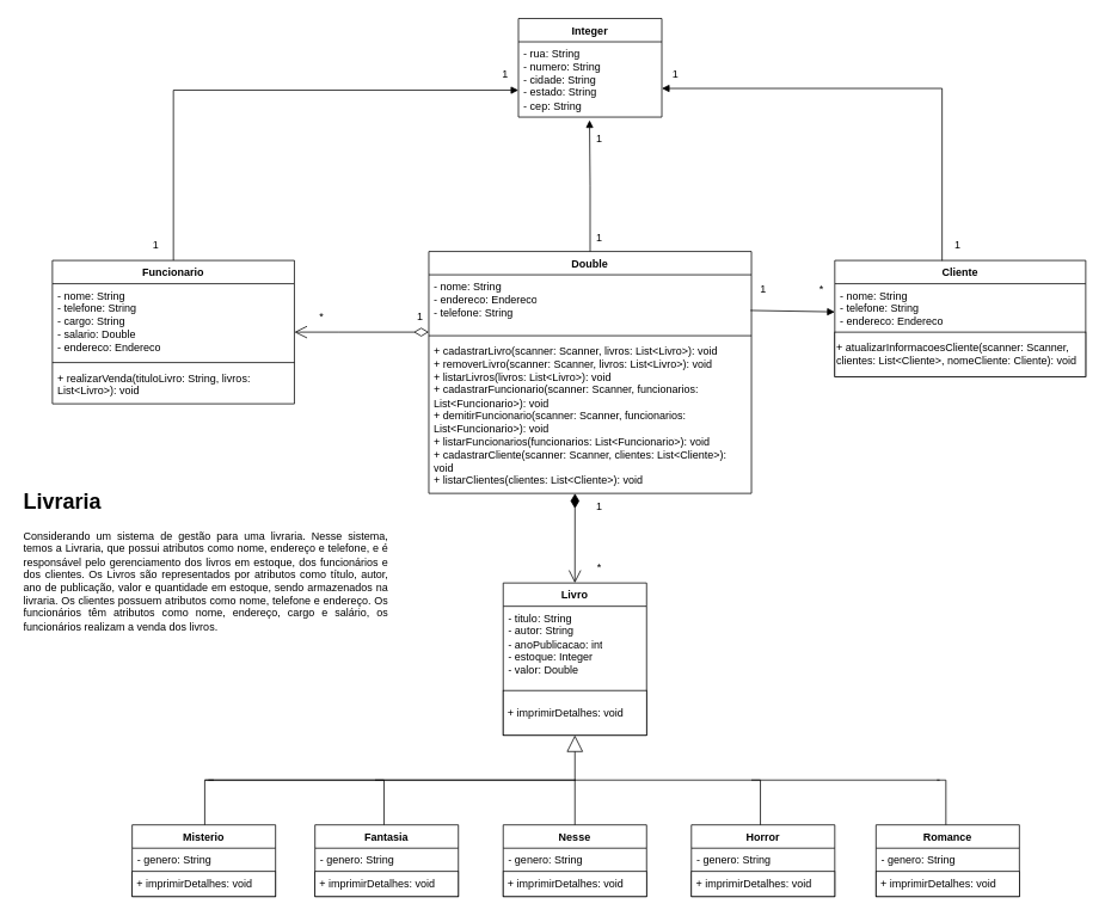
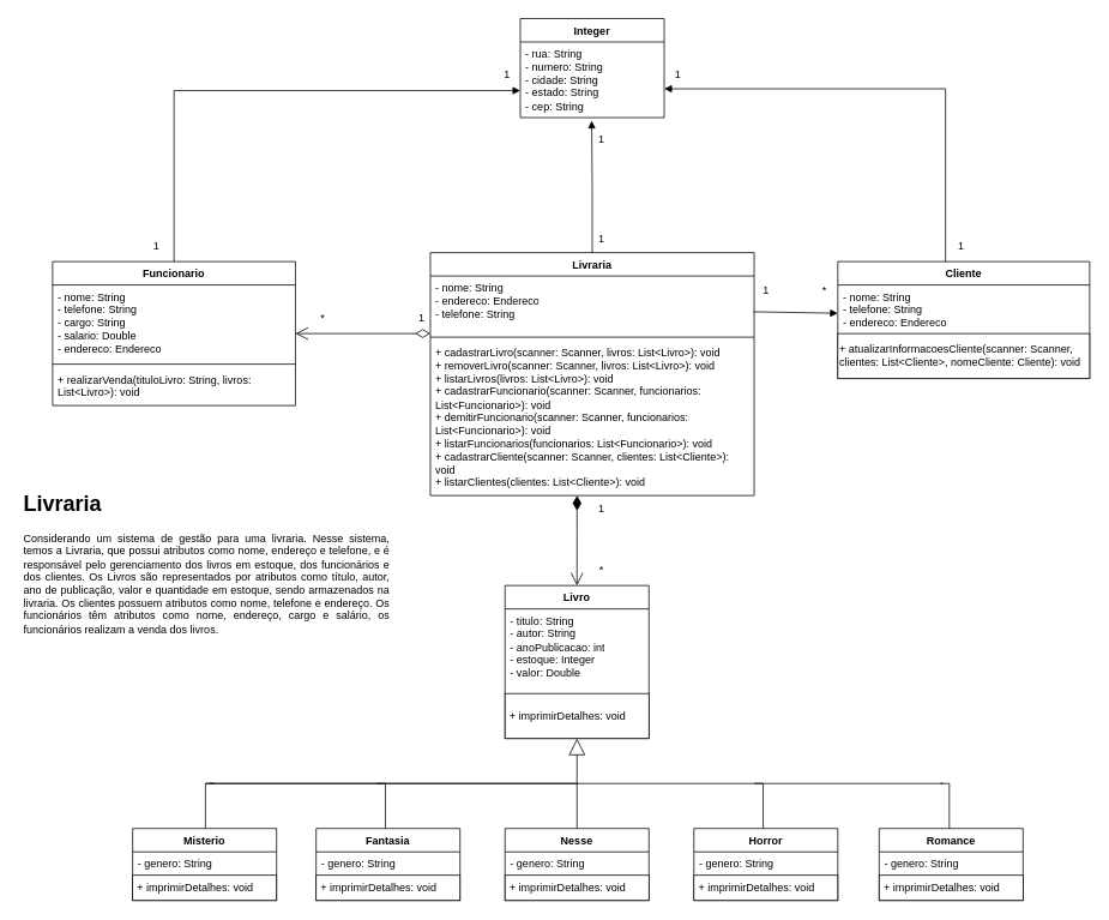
- <mxCell id="21" value="Double" style="swimlane;fontStyle=1;align=center;verticalAlign=top;childLayout=stackLayout;horizontal=1;startSize=26;horizontalStack=0;resizeParent=1;resizeParentMax=0;resizeLast=0;collapsible=1;marginBottom=0;whiteSpace=wrap;html=1;" parent="1" vertex="1"><mxGeometry x="478" y="280" width="360" height="270" as="geometry" /></mxCell>
+ <mxCell id="21" value="Livraria" style="swimlane;fontStyle=1;align=center;verticalAlign=top;childLayout=stackLayout;horizontal=1;startSize=26;horizontalStack=0;resizeParent=1;resizeParentMax=0;resizeLast=0;collapsible=1;marginBottom=0;whiteSpace=wrap;html=1;" parent="1" vertex="1"><mxGeometry x="478" y="280" width="360" height="270" as="geometry" /></mxCell>
